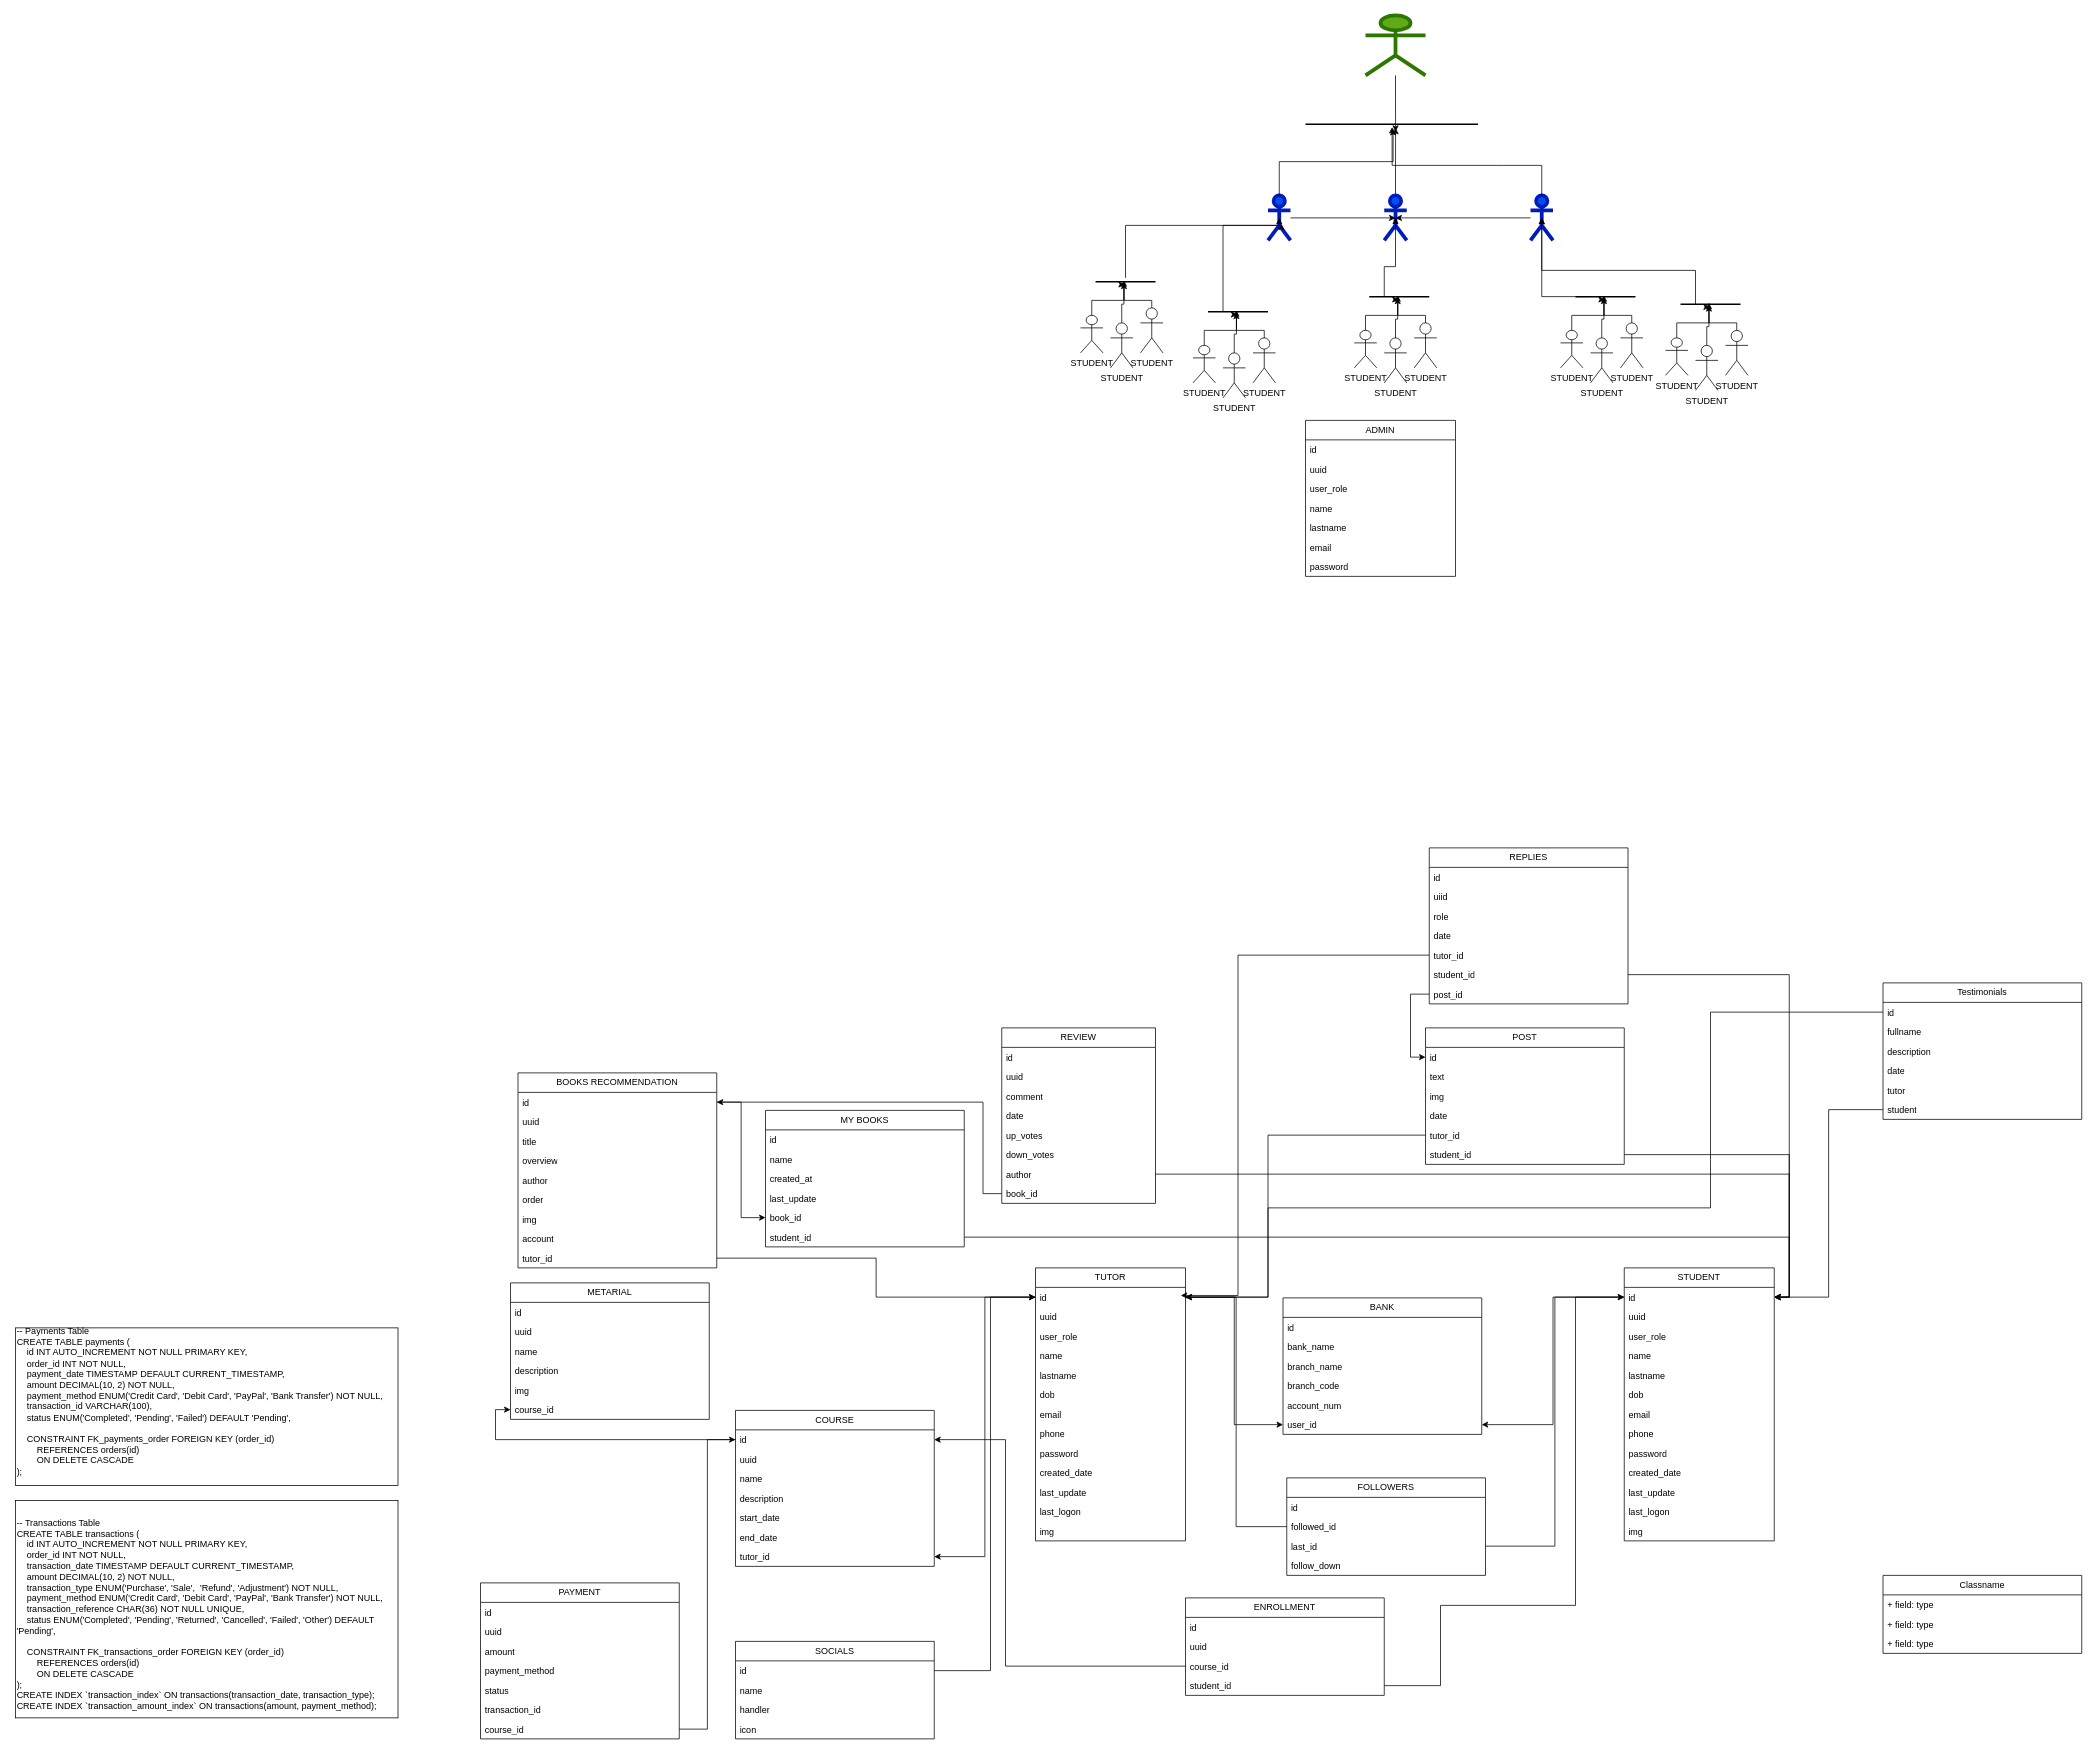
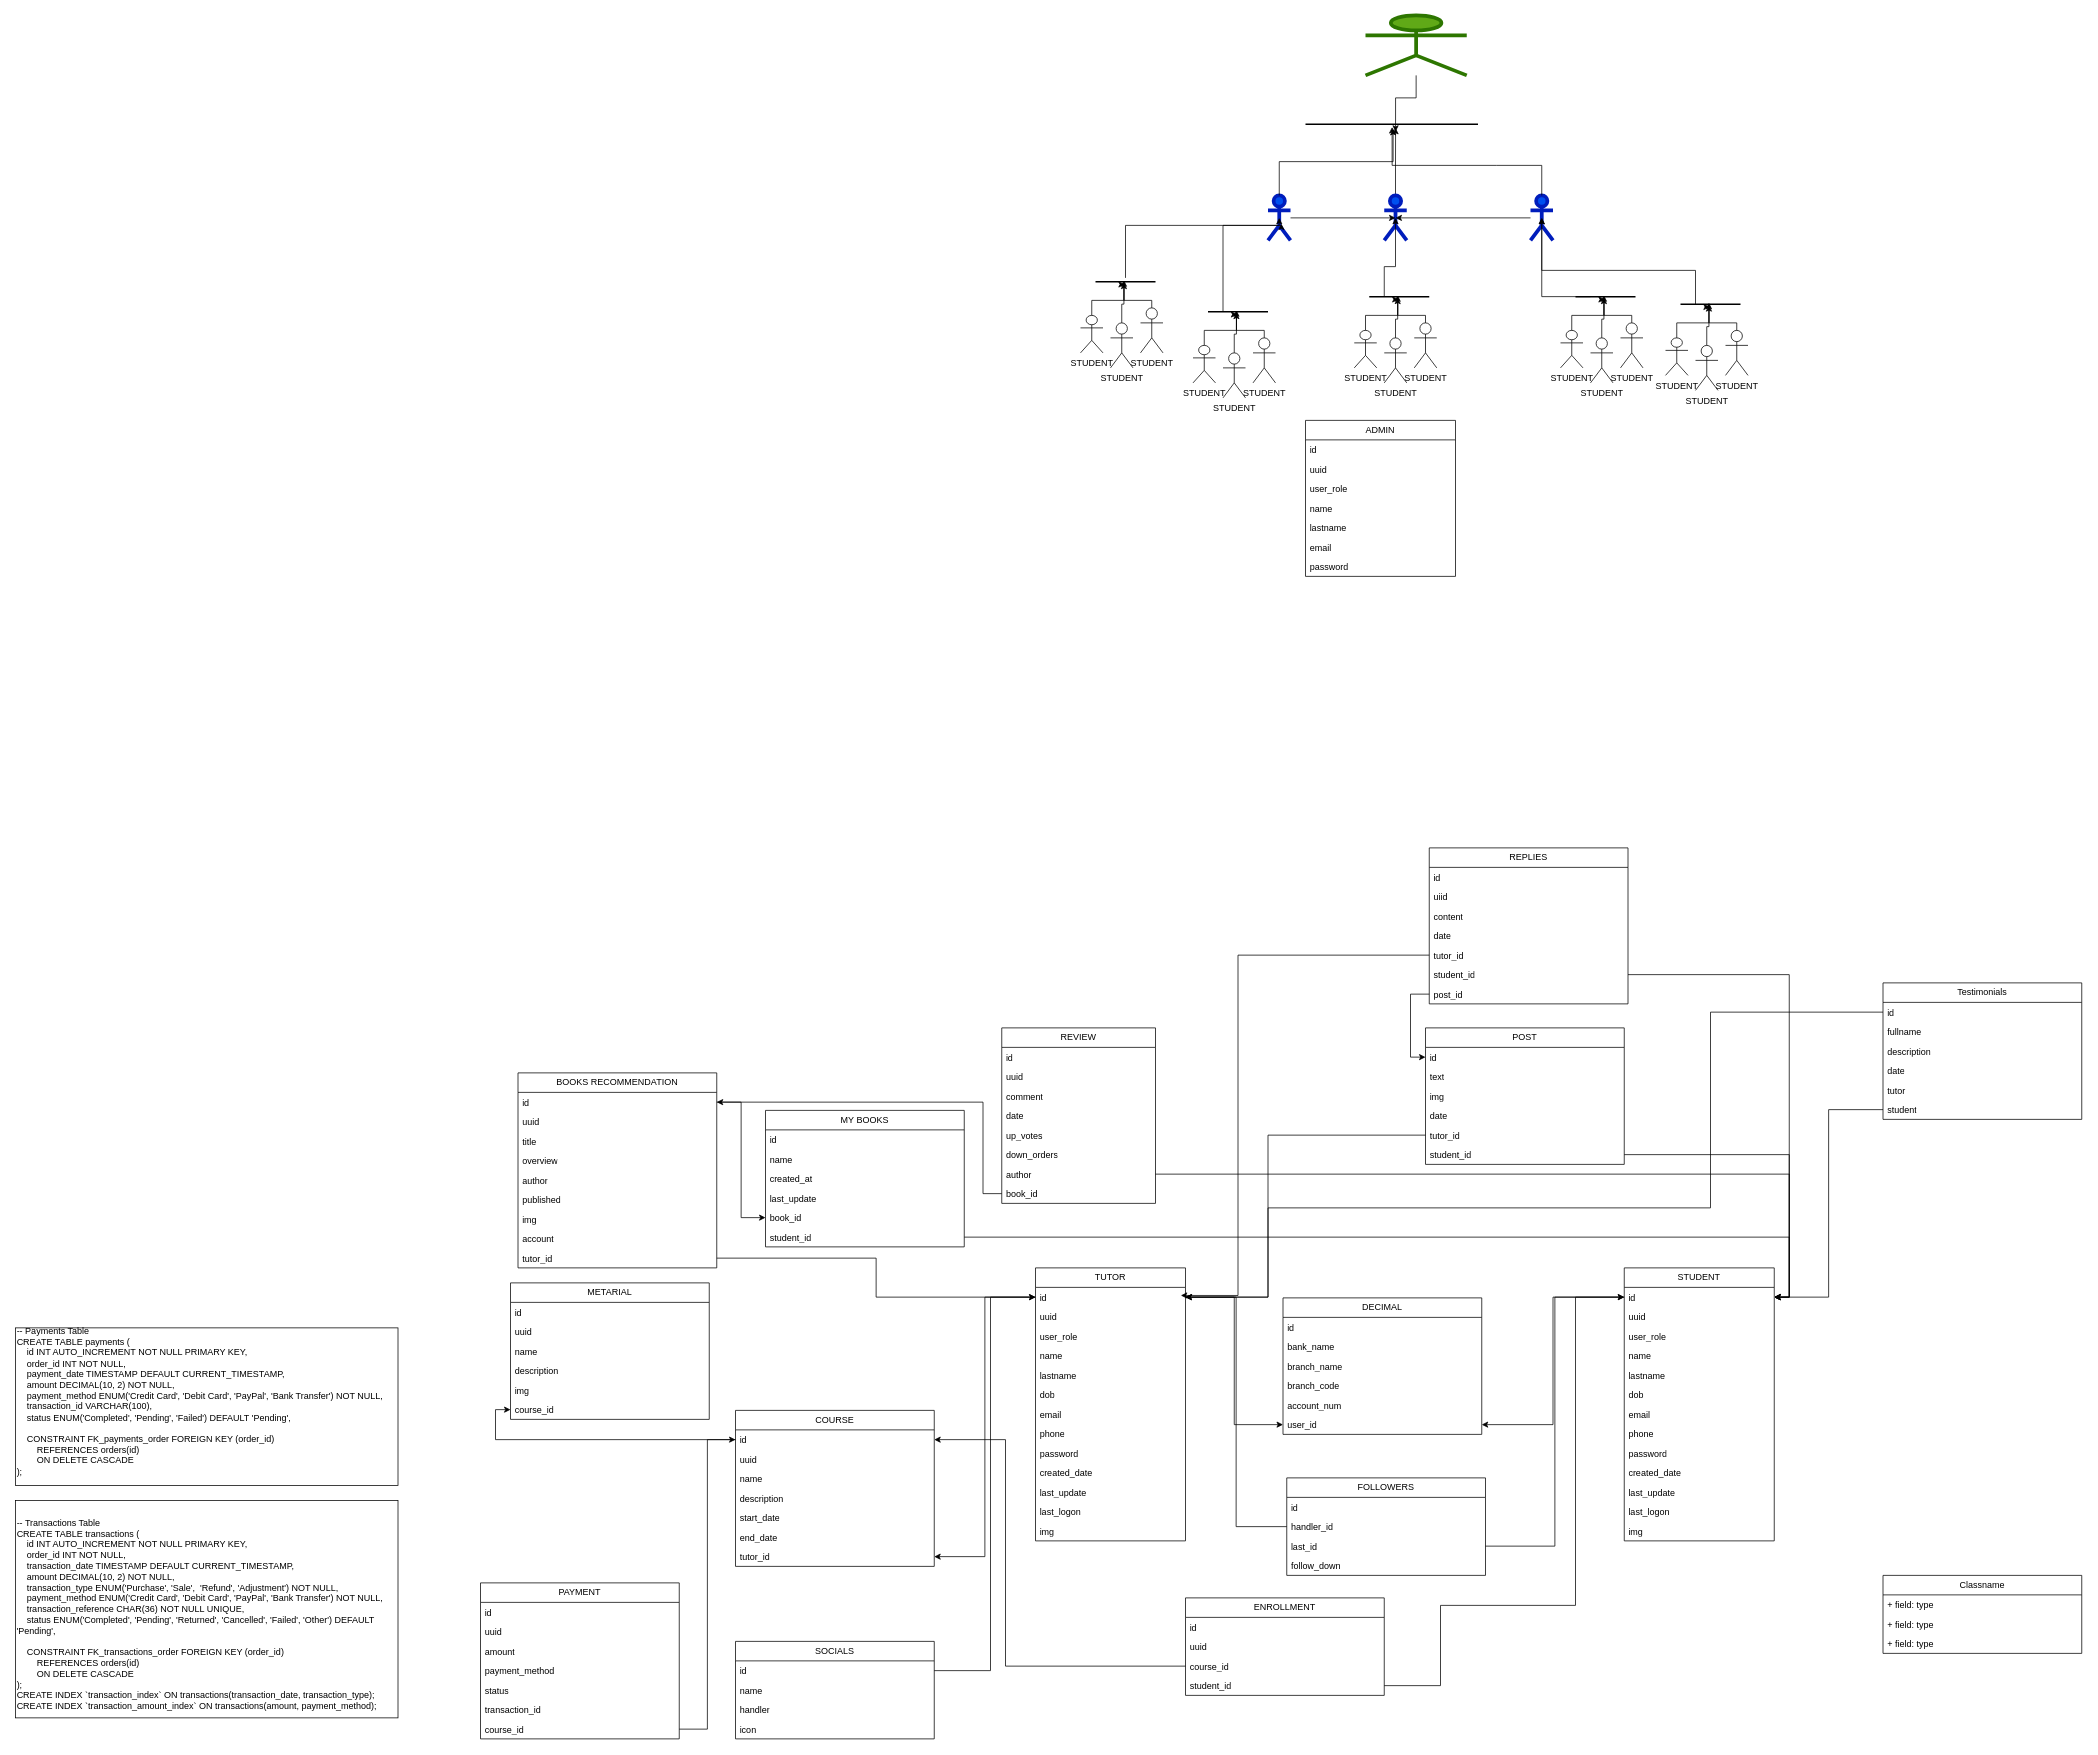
- <mxCell id="2" value="SUPER ADMIN" style="shape=umlActor;verticalLabelPosition=bottom;verticalAlign=top;html=1;outlineConnect=0;fillColor=#60a917;fontColor=#ffffff;strokeColor=#2D7600;strokeWidth=5;" parent="1" vertex="1"><mxGeometry x="1820" y="20" width="80" height="80" as="geometry" /></mxCell>
+ <mxCell id="2" value="SUPER ADMIN" style="shape=umlActor;verticalLabelPosition=bottom;verticalAlign=top;html=1;outlineConnect=0;fillColor=#60a917;fontColor=#ffffff;strokeColor=#2D7600;strokeWidth=5;" parent="1" vertex="1"><mxGeometry x="1820" y="20" width="135" height="80" as="geometry" /></mxCell>
- <mxCell id="187" value="role" style="text;strokeColor=none;fillColor=none;align=left;verticalAlign=top;spacingLeft=4;spacingRight=4;overflow=hidden;rotatable=0;points=[[0,0.5],[1,0.5]];portConstraint=eastwest;whiteSpace=wrap;html=1;" parent="184" vertex="1"><mxGeometry y="78" width="265" height="26" as="geometry" /></mxCell>
+ <mxCell id="187" value="content" style="text;strokeColor=none;fillColor=none;align=left;verticalAlign=top;spacingLeft=4;spacingRight=4;overflow=hidden;rotatable=0;points=[[0,0.5],[1,0.5]];portConstraint=eastwest;whiteSpace=wrap;html=1;" parent="184" vertex="1"><mxGeometry y="78" width="265" height="26" as="geometry" /></mxCell>
- <mxCell id="178" value="down_votes" style="text;strokeColor=none;fillColor=none;align=left;verticalAlign=top;spacingLeft=4;spacingRight=4;overflow=hidden;rotatable=0;points=[[0,0.5],[1,0.5]];portConstraint=eastwest;whiteSpace=wrap;html=1;" parent="172" vertex="1"><mxGeometry y="156" width="205" height="26" as="geometry" /></mxCell>
+ <mxCell id="178" value="down_orders" style="text;strokeColor=none;fillColor=none;align=left;verticalAlign=top;spacingLeft=4;spacingRight=4;overflow=hidden;rotatable=0;points=[[0,0.5],[1,0.5]];portConstraint=eastwest;whiteSpace=wrap;html=1;" parent="172" vertex="1"><mxGeometry y="156" width="205" height="26" as="geometry" /></mxCell>
- <mxCell id="123" value="order" style="text;strokeColor=none;fillColor=none;align=left;verticalAlign=top;spacingLeft=4;spacingRight=4;overflow=hidden;rotatable=0;points=[[0,0.5],[1,0.5]];portConstraint=eastwest;whiteSpace=wrap;html=1;" parent="117" vertex="1"><mxGeometry y="156" width="265" height="26" as="geometry" /></mxCell>
+ <mxCell id="123" value="published" style="text;strokeColor=none;fillColor=none;align=left;verticalAlign=top;spacingLeft=4;spacingRight=4;overflow=hidden;rotatable=0;points=[[0,0.5],[1,0.5]];portConstraint=eastwest;whiteSpace=wrap;html=1;" parent="117" vertex="1"><mxGeometry y="156" width="265" height="26" as="geometry" /></mxCell>
- <mxCell id="89" value="BANK" style="swimlane;fontStyle=0;childLayout=stackLayout;horizontal=1;startSize=26;fillColor=none;horizontalStack=0;resizeParent=1;resizeParentMax=0;resizeLast=0;collapsible=1;marginBottom=0;whiteSpace=wrap;html=1;" parent="1" vertex="1"><mxGeometry x="1710" y="1730" width="265" height="182" as="geometry" /></mxCell>
+ <mxCell id="89" value="DECIMAL" style="swimlane;fontStyle=0;childLayout=stackLayout;horizontal=1;startSize=26;fillColor=none;horizontalStack=0;resizeParent=1;resizeParentMax=0;resizeLast=0;collapsible=1;marginBottom=0;whiteSpace=wrap;html=1;" parent="1" vertex="1"><mxGeometry x="1710" y="1730" width="265" height="182" as="geometry" /></mxCell>
- <mxCell id="104" value="followed_id" style="text;strokeColor=none;fillColor=none;align=left;verticalAlign=top;spacingLeft=4;spacingRight=4;overflow=hidden;rotatable=0;points=[[0,0.5],[1,0.5]];portConstraint=eastwest;whiteSpace=wrap;html=1;" parent="102" vertex="1"><mxGeometry y="52" width="265" height="26" as="geometry" /></mxCell>
+ <mxCell id="104" value="handler_id" style="text;strokeColor=none;fillColor=none;align=left;verticalAlign=top;spacingLeft=4;spacingRight=4;overflow=hidden;rotatable=0;points=[[0,0.5],[1,0.5]];portConstraint=eastwest;whiteSpace=wrap;html=1;" parent="102" vertex="1"><mxGeometry y="52" width="265" height="26" as="geometry" /></mxCell>
